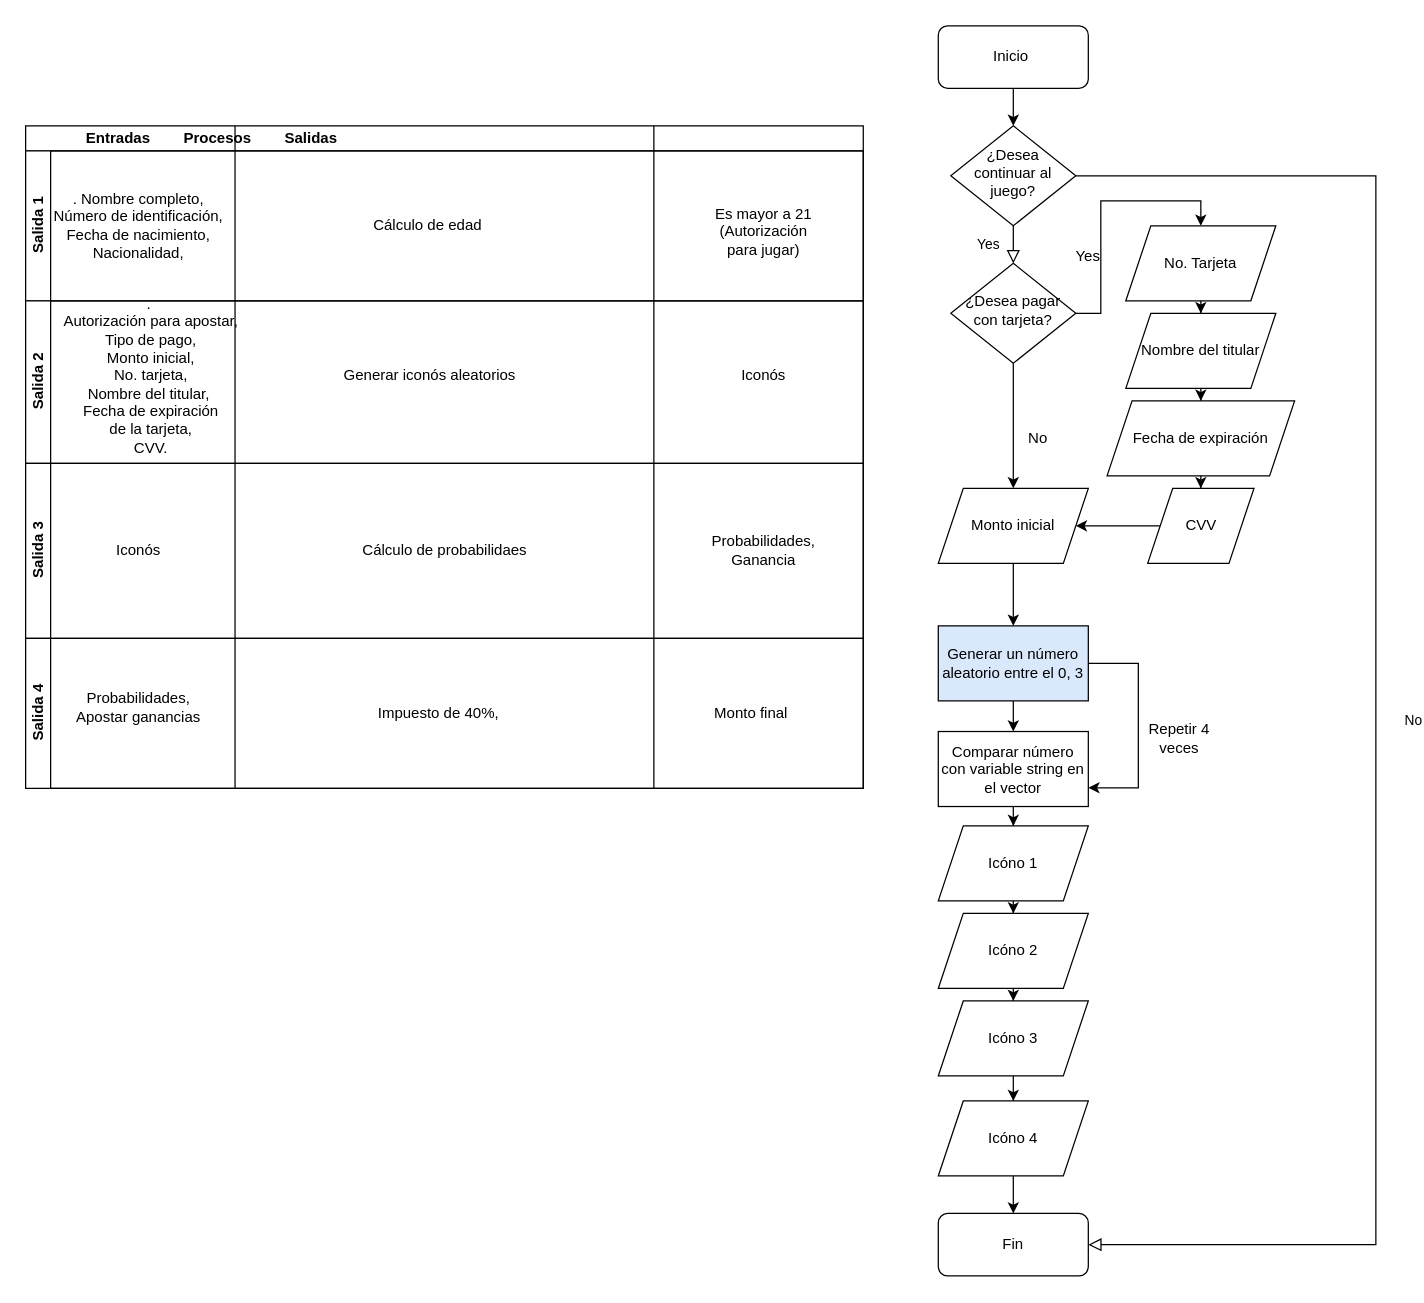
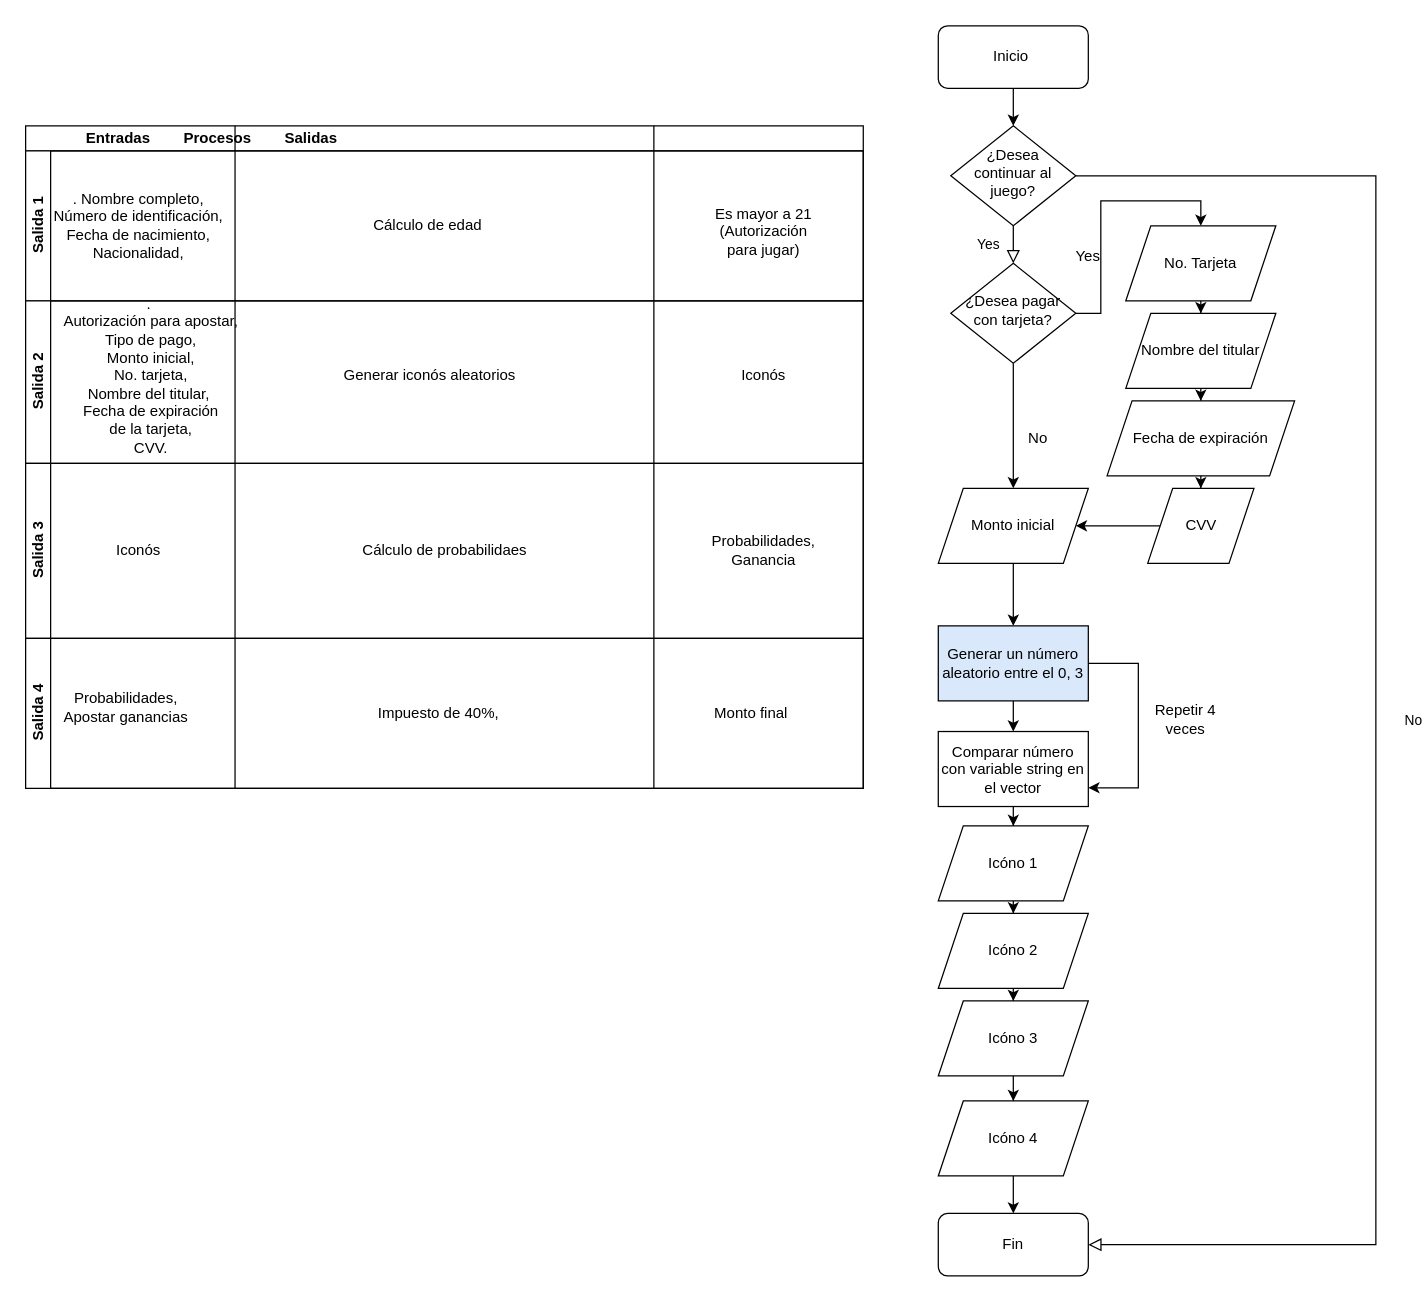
- <mxCell id="27" value="Probabilidades, &lt;br&gt;Apostar ganancias" style="text;html=1;align=center;verticalAlign=middle;resizable=0;points=[];autosize=1;strokeColor=none;fillColor=none;" vertex="1" parent="24"><mxGeometry x="30" y="35" width="120" height="40" as="geometry" /></mxCell>
+ <mxCell id="27" value="Probabilidades, &lt;br&gt;Apostar ganancias" style="text;html=1;align=center;verticalAlign=middle;resizable=0;points=[];autosize=1;strokeColor=none;fillColor=none;" vertex="1" parent="24"><mxGeometry x="20" y="35" width="120" height="40" as="geometry" /></mxCell>
- <mxCell id="47" value="Repetir 4 veces" style="text;html=1;strokeColor=none;fillColor=none;align=center;verticalAlign=middle;whiteSpace=wrap;rounded=0;" vertex="1" parent="1"><mxGeometry x="912.5" y="575" width="60" height="30" as="geometry" /></mxCell>
+ <mxCell id="47" value="Repetir 4 veces" style="text;html=1;strokeColor=none;fillColor=none;align=center;verticalAlign=middle;whiteSpace=wrap;rounded=0;" vertex="1" parent="1"><mxGeometry x="917.5" y="560" width="60" height="30" as="geometry" /></mxCell>
